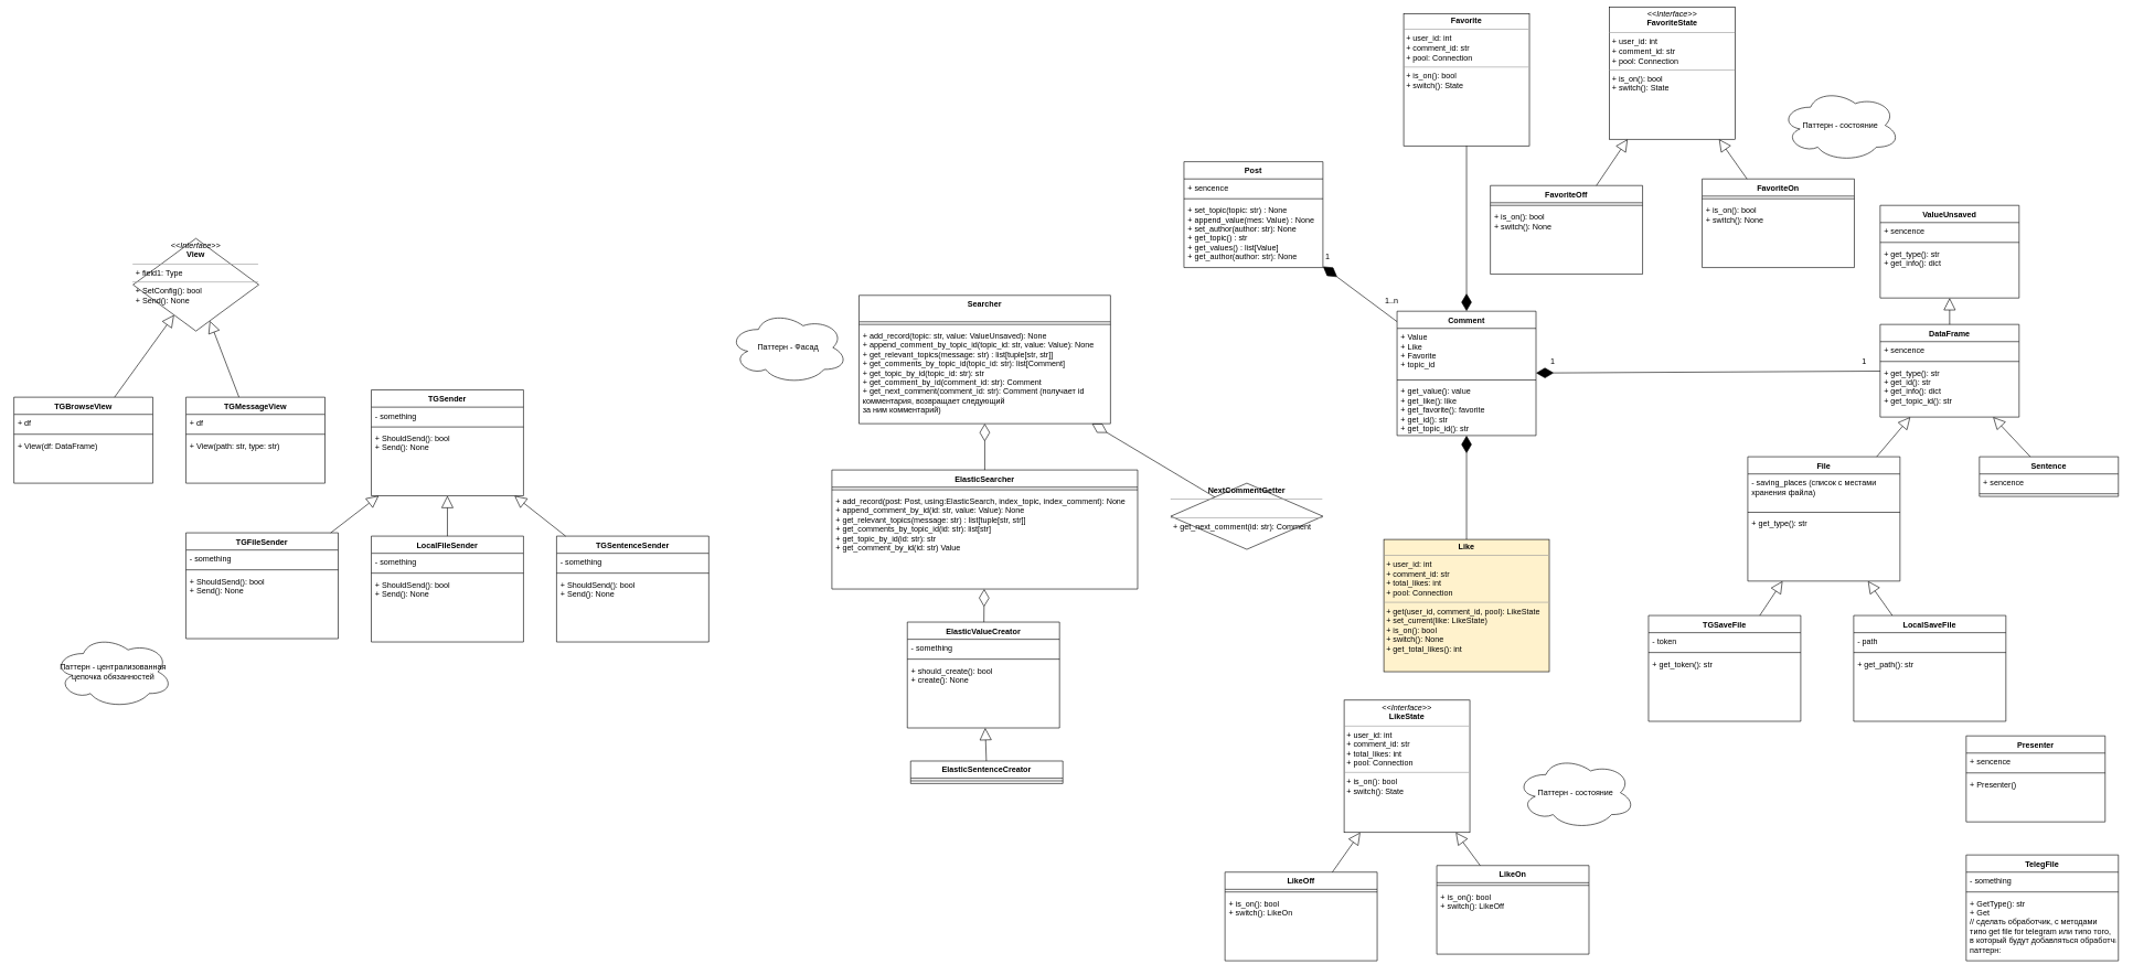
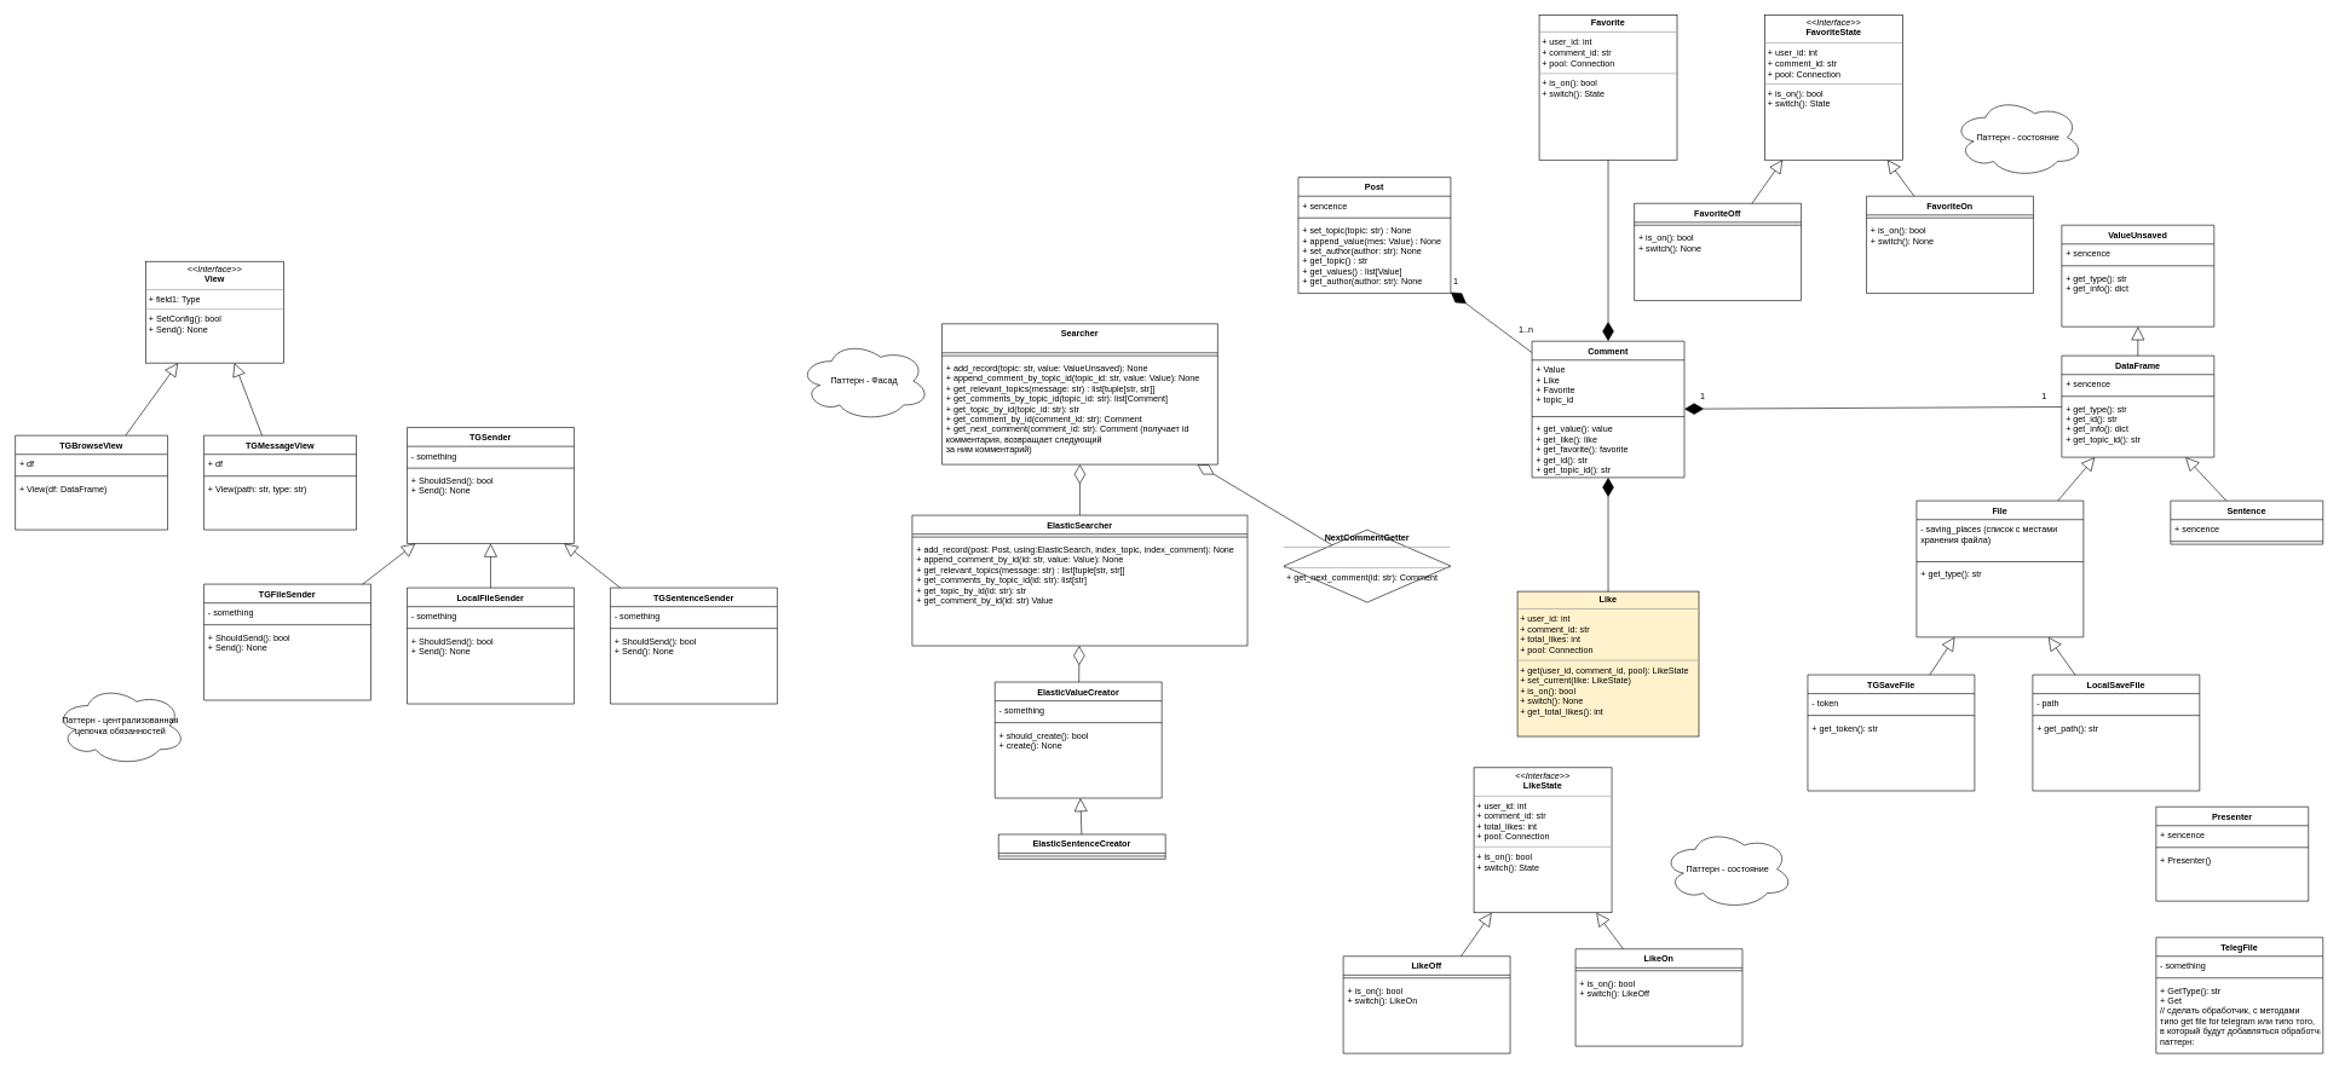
- <mxCell id="86" value="&lt;p style=&quot;margin: 0px ; margin-top: 4px ; text-align: center&quot;&gt;&lt;i&gt;&amp;lt;&amp;lt;Interface&amp;gt;&amp;gt;&lt;/i&gt;&lt;br&gt;&lt;b&gt;FavoriteState&lt;/b&gt;&lt;/p&gt;&lt;hr size=&quot;1&quot;&gt;&lt;p style=&quot;margin: 0px ; margin-left: 4px&quot;&gt;+ user_id: int&lt;/p&gt;&lt;p style=&quot;margin: 0px ; margin-left: 4px&quot;&gt;+ comment_id: str&lt;/p&gt;&lt;p style=&quot;margin: 0px ; margin-left: 4px&quot;&gt;+ pool: Connection&lt;/p&gt;&lt;hr size=&quot;1&quot;&gt;&lt;p style=&quot;margin: 0px ; margin-left: 4px&quot;&gt;+ is_on(): bool&lt;/p&gt;&lt;p style=&quot;margin: 0px ; margin-left: 4px&quot;&gt;+ switch(): State&lt;/p&gt;" style="verticalAlign=top;align=left;overflow=fill;fontSize=12;fontFamily=Helvetica;html=1;" parent="1" vertex="1"><mxGeometry x="2431" y="10" width="190" height="200" as="geometry" /></mxCell>
+ <mxCell id="86" value="&lt;p style=&quot;margin: 0px ; margin-top: 4px ; text-align: center&quot;&gt;&lt;i&gt;&amp;lt;&amp;lt;Interface&amp;gt;&amp;gt;&lt;/i&gt;&lt;br&gt;&lt;b&gt;FavoriteState&lt;/b&gt;&lt;/p&gt;&lt;hr size=&quot;1&quot;&gt;&lt;p style=&quot;margin: 0px ; margin-left: 4px&quot;&gt;+ user_id: int&lt;/p&gt;&lt;p style=&quot;margin: 0px ; margin-left: 4px&quot;&gt;+ comment_id: str&lt;/p&gt;&lt;p style=&quot;margin: 0px ; margin-left: 4px&quot;&gt;+ pool: Connection&lt;/p&gt;&lt;hr size=&quot;1&quot;&gt;&lt;p style=&quot;margin: 0px ; margin-left: 4px&quot;&gt;+ is_on(): bool&lt;/p&gt;&lt;p style=&quot;margin: 0px ; margin-left: 4px&quot;&gt;+ switch(): State&lt;/p&gt;" style="verticalAlign=top;align=left;overflow=fill;fontSize=12;fontFamily=Helvetica;html=1;" parent="1" vertex="1"><mxGeometry x="2431" y="20" width="190" height="200" as="geometry" /></mxCell>
- <mxCell id="10" value="&lt;p style=&quot;margin: 0px ; margin-top: 4px ; text-align: center&quot;&gt;&lt;i&gt;&amp;lt;&amp;lt;Interface&amp;gt;&amp;gt;&lt;/i&gt;&lt;br&gt;&lt;span style=&quot;font-weight: bold&quot;&gt;View&lt;/span&gt;&lt;br&gt;&lt;/p&gt;&lt;hr size=&quot;1&quot;&gt;&lt;p style=&quot;margin: 0px ; margin-left: 4px&quot;&gt;+ field1: Type&lt;/p&gt;&lt;hr size=&quot;1&quot;&gt;&lt;p style=&quot;margin: 0px ; margin-left: 4px&quot;&gt;+ SetConfig(): bool&lt;/p&gt;&lt;p style=&quot;margin: 0px ; margin-left: 4px&quot;&gt;+ Send(): None&lt;/p&gt;" style="rhombus;verticalAlign=top;align=left;overflow=fill;fontSize=12;fontFamily=Helvetica;html=1;" parent="1" vertex="1"><mxGeometry x="200" y="360" width="190" height="140" as="geometry" /></mxCell>
+ <mxCell id="10" value="&lt;p style=&quot;margin: 0px ; margin-top: 4px ; text-align: center&quot;&gt;&lt;i&gt;&amp;lt;&amp;lt;Interface&amp;gt;&amp;gt;&lt;/i&gt;&lt;br&gt;&lt;span style=&quot;font-weight: bold&quot;&gt;View&lt;/span&gt;&lt;br&gt;&lt;/p&gt;&lt;hr size=&quot;1&quot;&gt;&lt;p style=&quot;margin: 0px ; margin-left: 4px&quot;&gt;+ field1: Type&lt;/p&gt;&lt;hr size=&quot;1&quot;&gt;&lt;p style=&quot;margin: 0px ; margin-left: 4px&quot;&gt;+ SetConfig(): bool&lt;/p&gt;&lt;p style=&quot;margin: 0px ; margin-left: 4px&quot;&gt;+ Send(): None&lt;/p&gt;" style="verticalAlign=top;align=left;overflow=fill;fontSize=12;fontFamily=Helvetica;html=1;" parent="1" vertex="1"><mxGeometry x="200" y="360" width="190" height="140" as="geometry" /></mxCell>
- <mxCell id="84" value="Паттерн - централизованная цепочка обязанностей" style="ellipse;shape=cloud;whiteSpace=wrap;html=1;" parent="1" vertex="1"><mxGeometry x="80" y="960" width="180" height="110" as="geometry" /></mxCell>
+ <mxCell id="84" value="Паттерн - централизованная цепочка обязанностей" style="ellipse;shape=cloud;whiteSpace=wrap;html=1;" parent="1" vertex="1"><mxGeometry x="75" y="945" width="180" height="110" as="geometry" /></mxCell>
